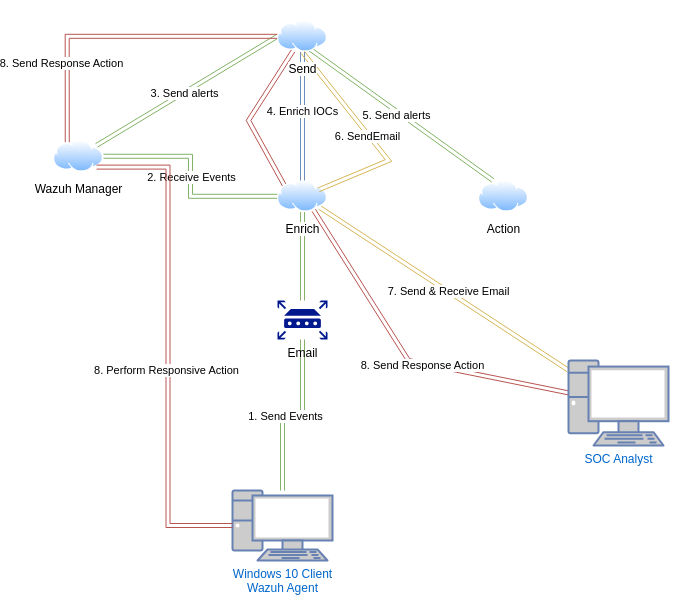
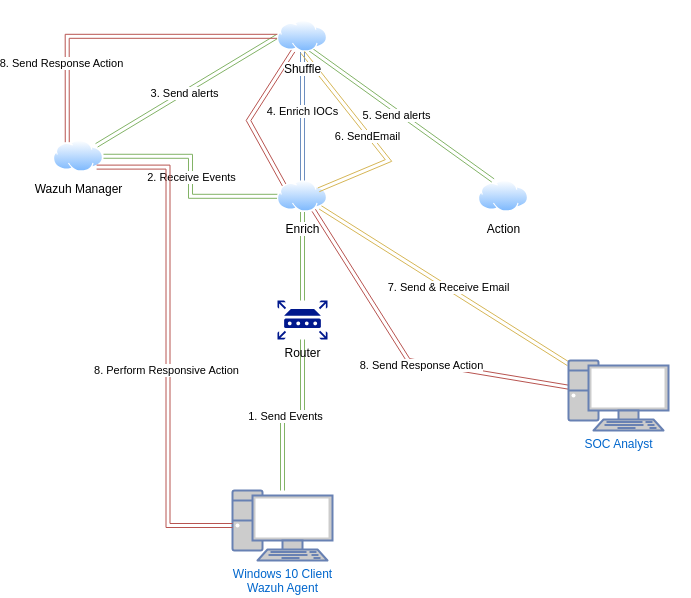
- <mxCell id="25" value="Send" style="image;aspect=fixed;perimeter=ellipsePerimeter;html=1;align=center;shadow=0;dashed=0;spacingTop=3;image=img/lib/active_directory/internet_cloud.svg;" vertex="1" parent="1"><mxGeometry x="244" y="20" width="50" height="31.5" as="geometry" /></mxCell>
+ <mxCell id="25" value="Shuffle" style="image;aspect=fixed;perimeter=ellipsePerimeter;html=1;align=center;shadow=0;dashed=0;spacingTop=3;image=img/lib/active_directory/internet_cloud.svg;" vertex="1" parent="1"><mxGeometry x="244" y="20" width="50" height="31.5" as="geometry" /></mxCell>
- <mxCell id="6" value="Email&lt;div&gt;&lt;br&gt;&lt;/div&gt;" style="sketch=0;aspect=fixed;pointerEvents=1;shadow=0;dashed=0;html=1;strokeColor=none;labelPosition=center;verticalLabelPosition=bottom;verticalAlign=top;align=center;fillColor=#00188D;shape=mxgraph.mscae.enterprise.router" vertex="1" parent="1"><mxGeometry x="244" y="300" width="50" height="39" as="geometry" /></mxCell>
+ <mxCell id="6" value="Router&lt;div&gt;&lt;br&gt;&lt;/div&gt;" style="sketch=0;aspect=fixed;pointerEvents=1;shadow=0;dashed=0;html=1;strokeColor=none;labelPosition=center;verticalLabelPosition=bottom;verticalAlign=top;align=center;fillColor=#00188D;shape=mxgraph.mscae.enterprise.router" vertex="1" parent="1"><mxGeometry x="244" y="300" width="50" height="39" as="geometry" /></mxCell>
- <mxCell id="28" value="SOC Analyst" style="fontColor=#0066CC;verticalAlign=top;verticalLabelPosition=bottom;labelPosition=center;align=center;html=1;outlineConnect=0;fillColor=#CCCCCC;strokeColor=#6881B3;gradientColor=none;gradientDirection=north;strokeWidth=2;shape=mxgraph.networks.pc;" vertex="1" parent="1"><mxGeometry x="535" y="360" width="100" height="85" as="geometry" /></mxCell>
+ <mxCell id="28" value="SOC Analyst" style="fontColor=#0066CC;verticalAlign=top;verticalLabelPosition=bottom;labelPosition=center;align=center;html=1;outlineConnect=0;fillColor=#CCCCCC;strokeColor=#6881B3;gradientColor=none;gradientDirection=north;strokeWidth=2;shape=mxgraph.networks.pc;" vertex="1" parent="1"><mxGeometry x="535" y="360" width="100" height="70" as="geometry" /></mxCell>
